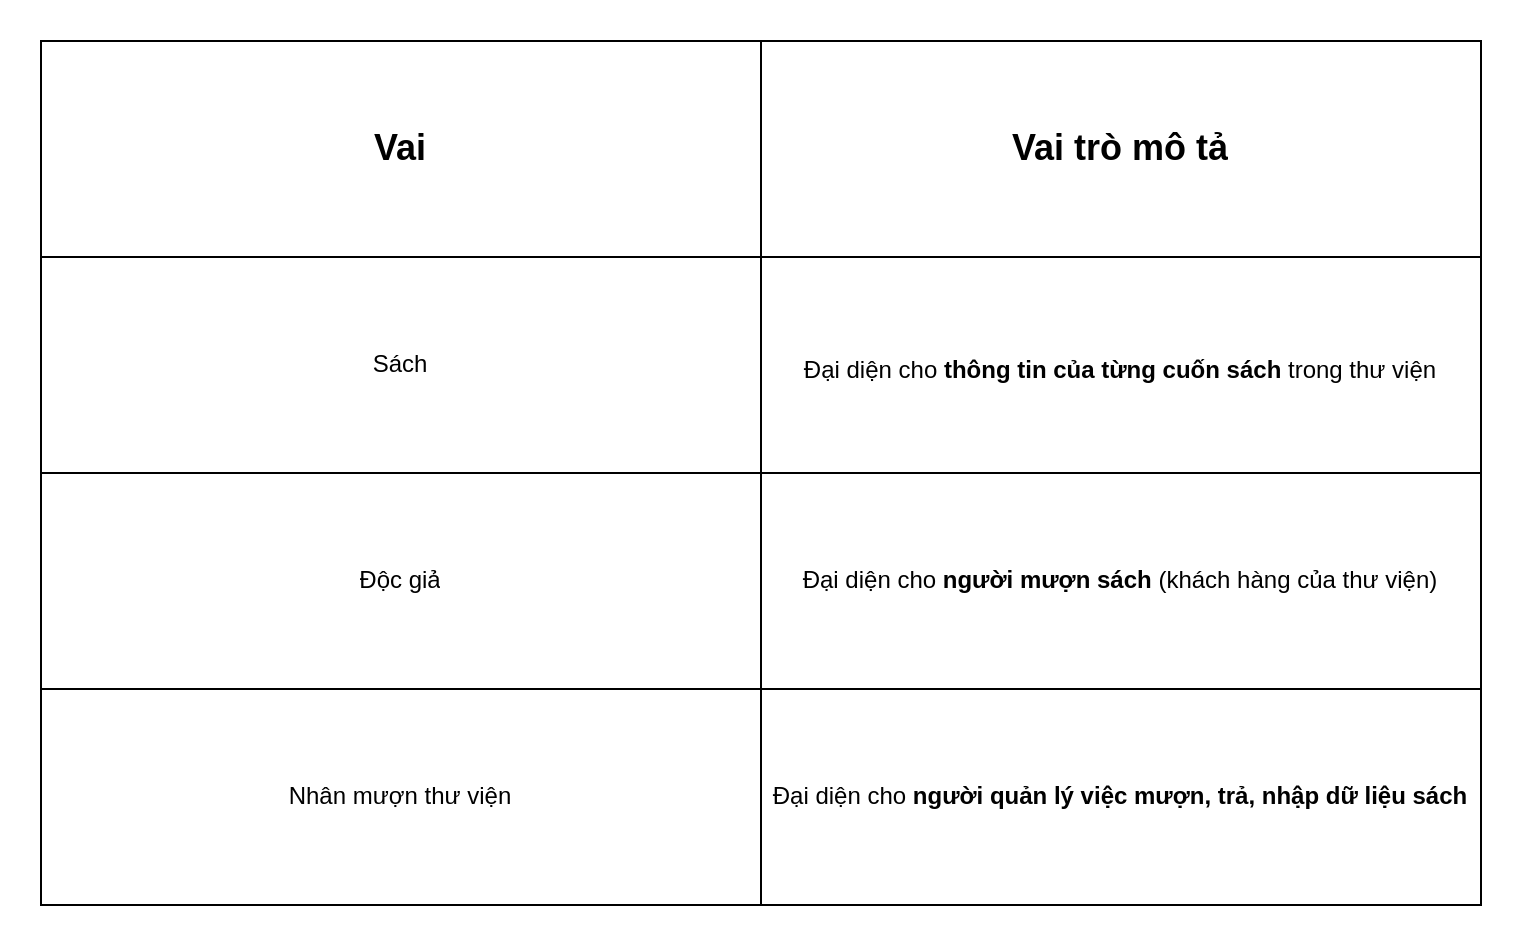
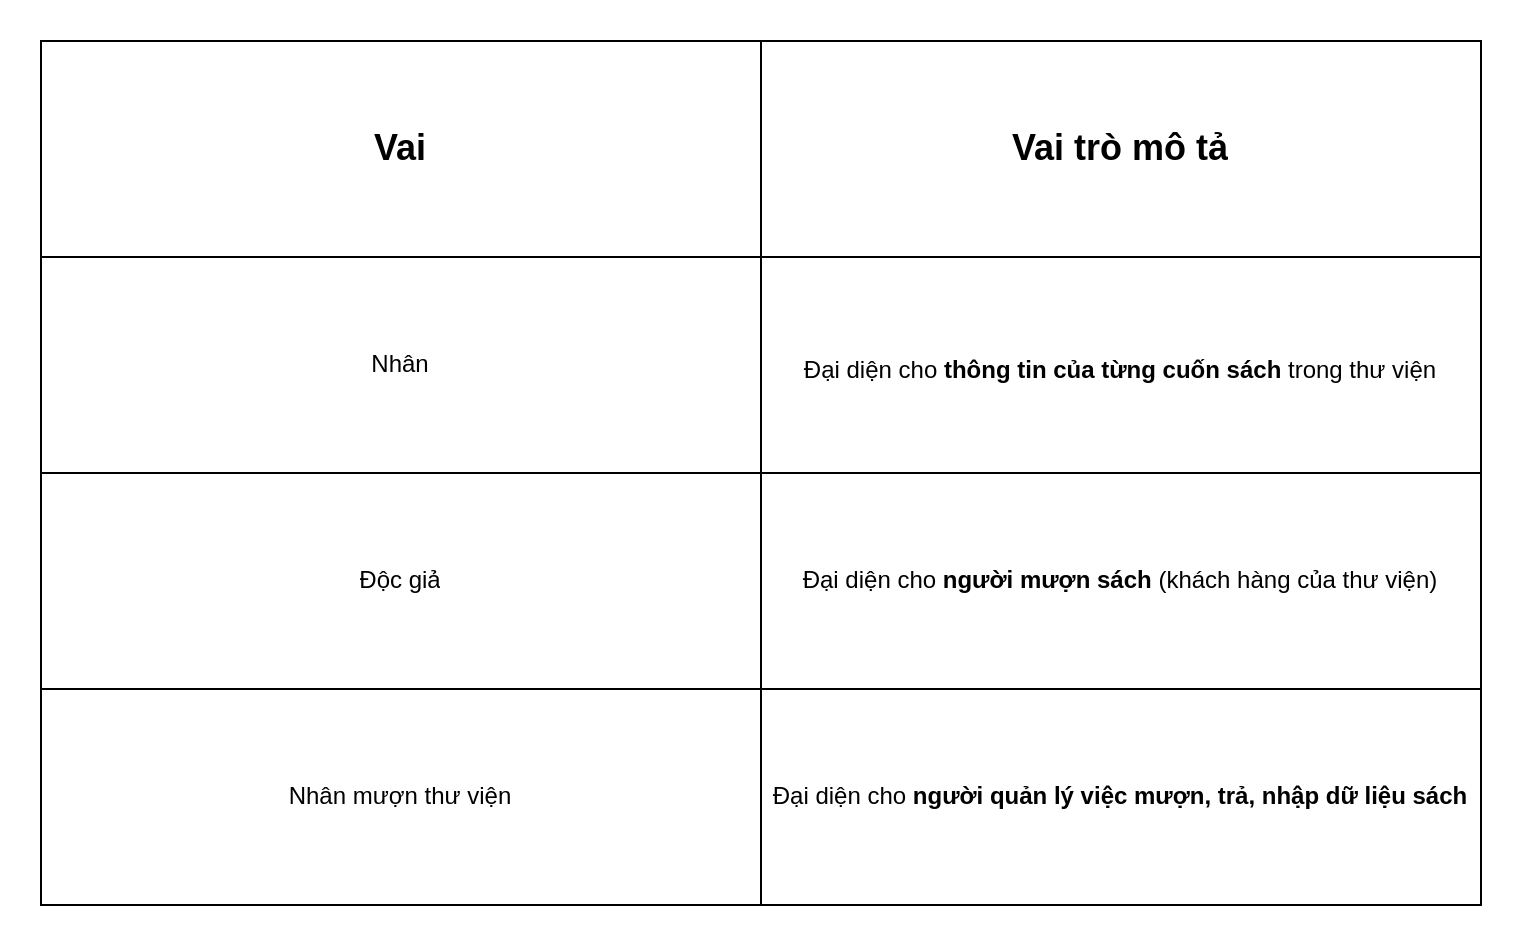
- <mxCell id="7" value="Sách" style="shape=partialRectangle;html=1;whiteSpace=wrap;connectable=0;strokeColor=inherit;overflow=hidden;fillColor=none;top=0;left=0;bottom=0;right=0;pointerEvents=1;" vertex="1" parent="6"><mxGeometry width="360" height="108" as="geometry"><mxRectangle width="360" height="108" as="alternateBounds" /></mxGeometry></mxCell>
+ <mxCell id="7" value="Nhân" style="shape=partialRectangle;html=1;whiteSpace=wrap;connectable=0;strokeColor=inherit;overflow=hidden;fillColor=none;top=0;left=0;bottom=0;right=0;pointerEvents=1;" vertex="1" parent="6"><mxGeometry width="360" height="108" as="geometry"><mxRectangle width="360" height="108" as="alternateBounds" /></mxGeometry></mxCell>
